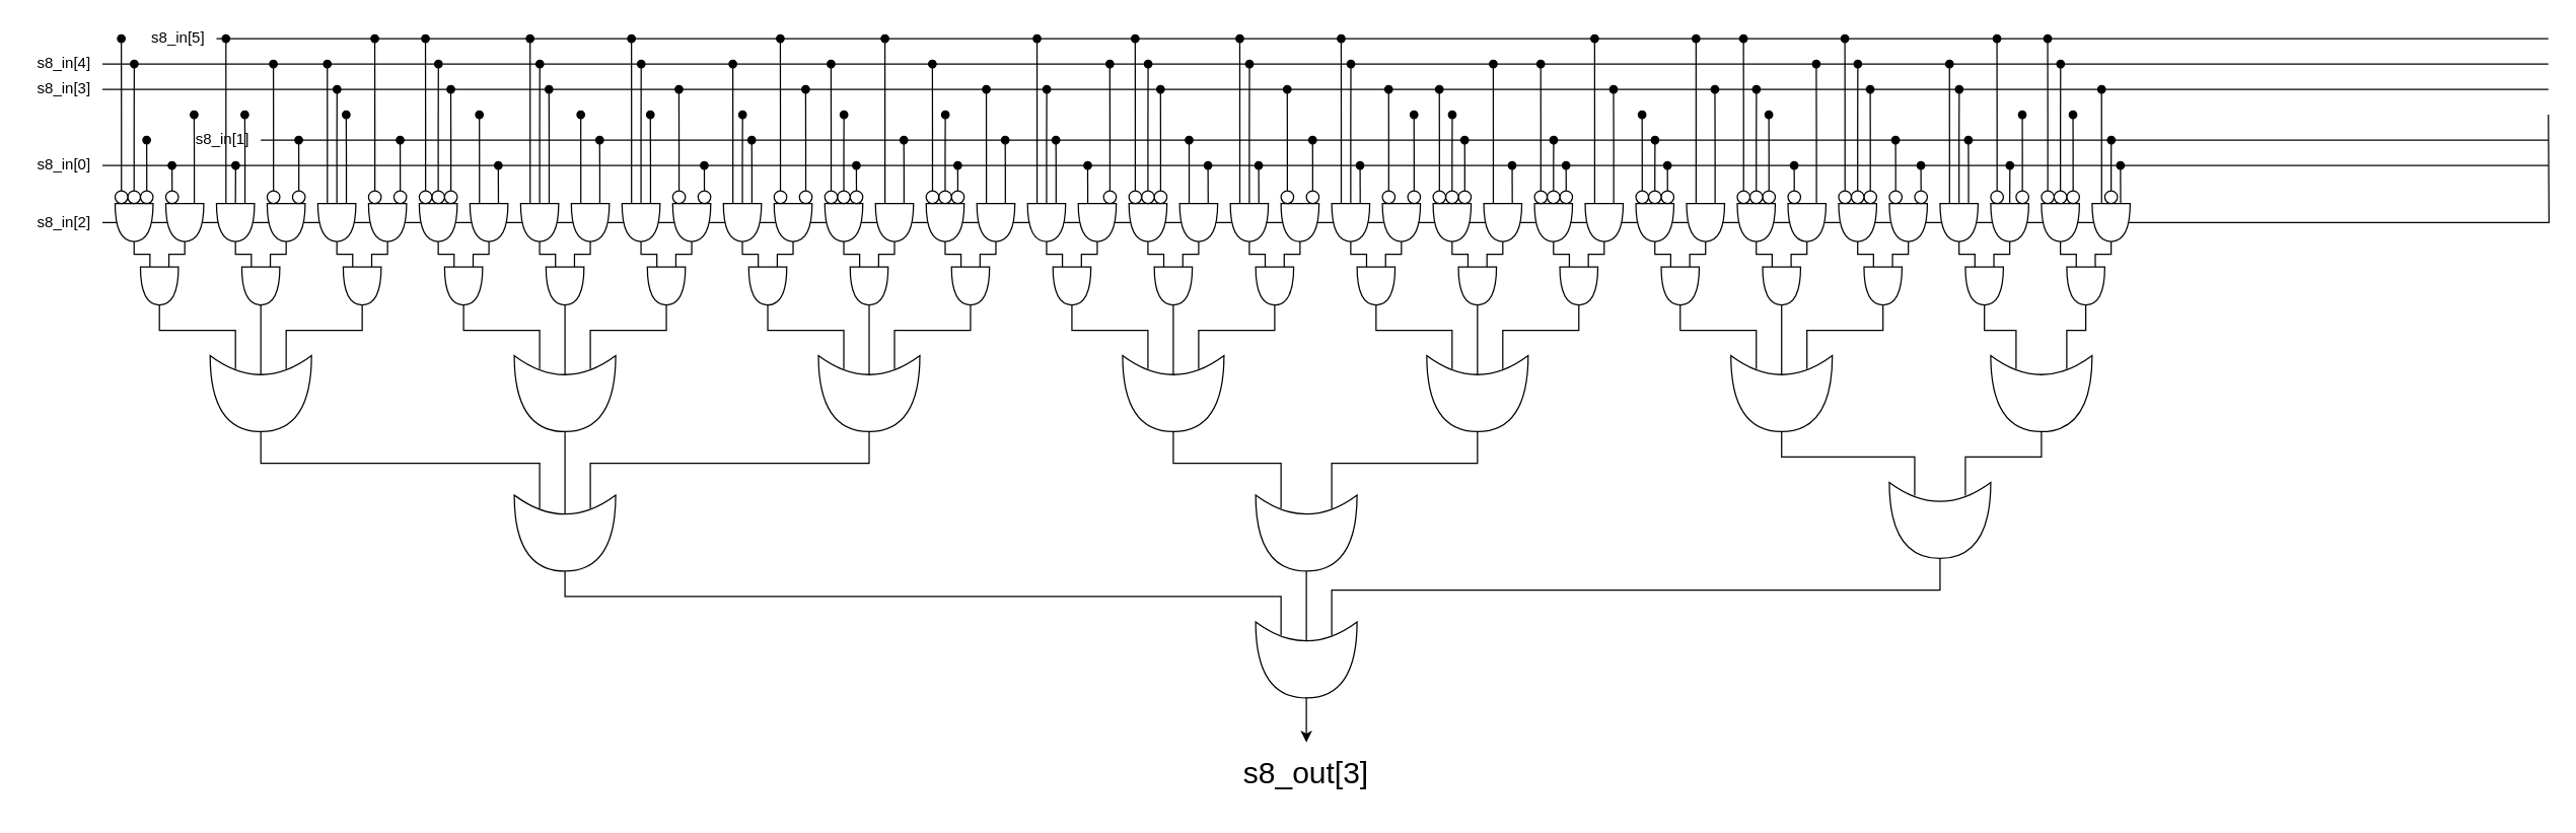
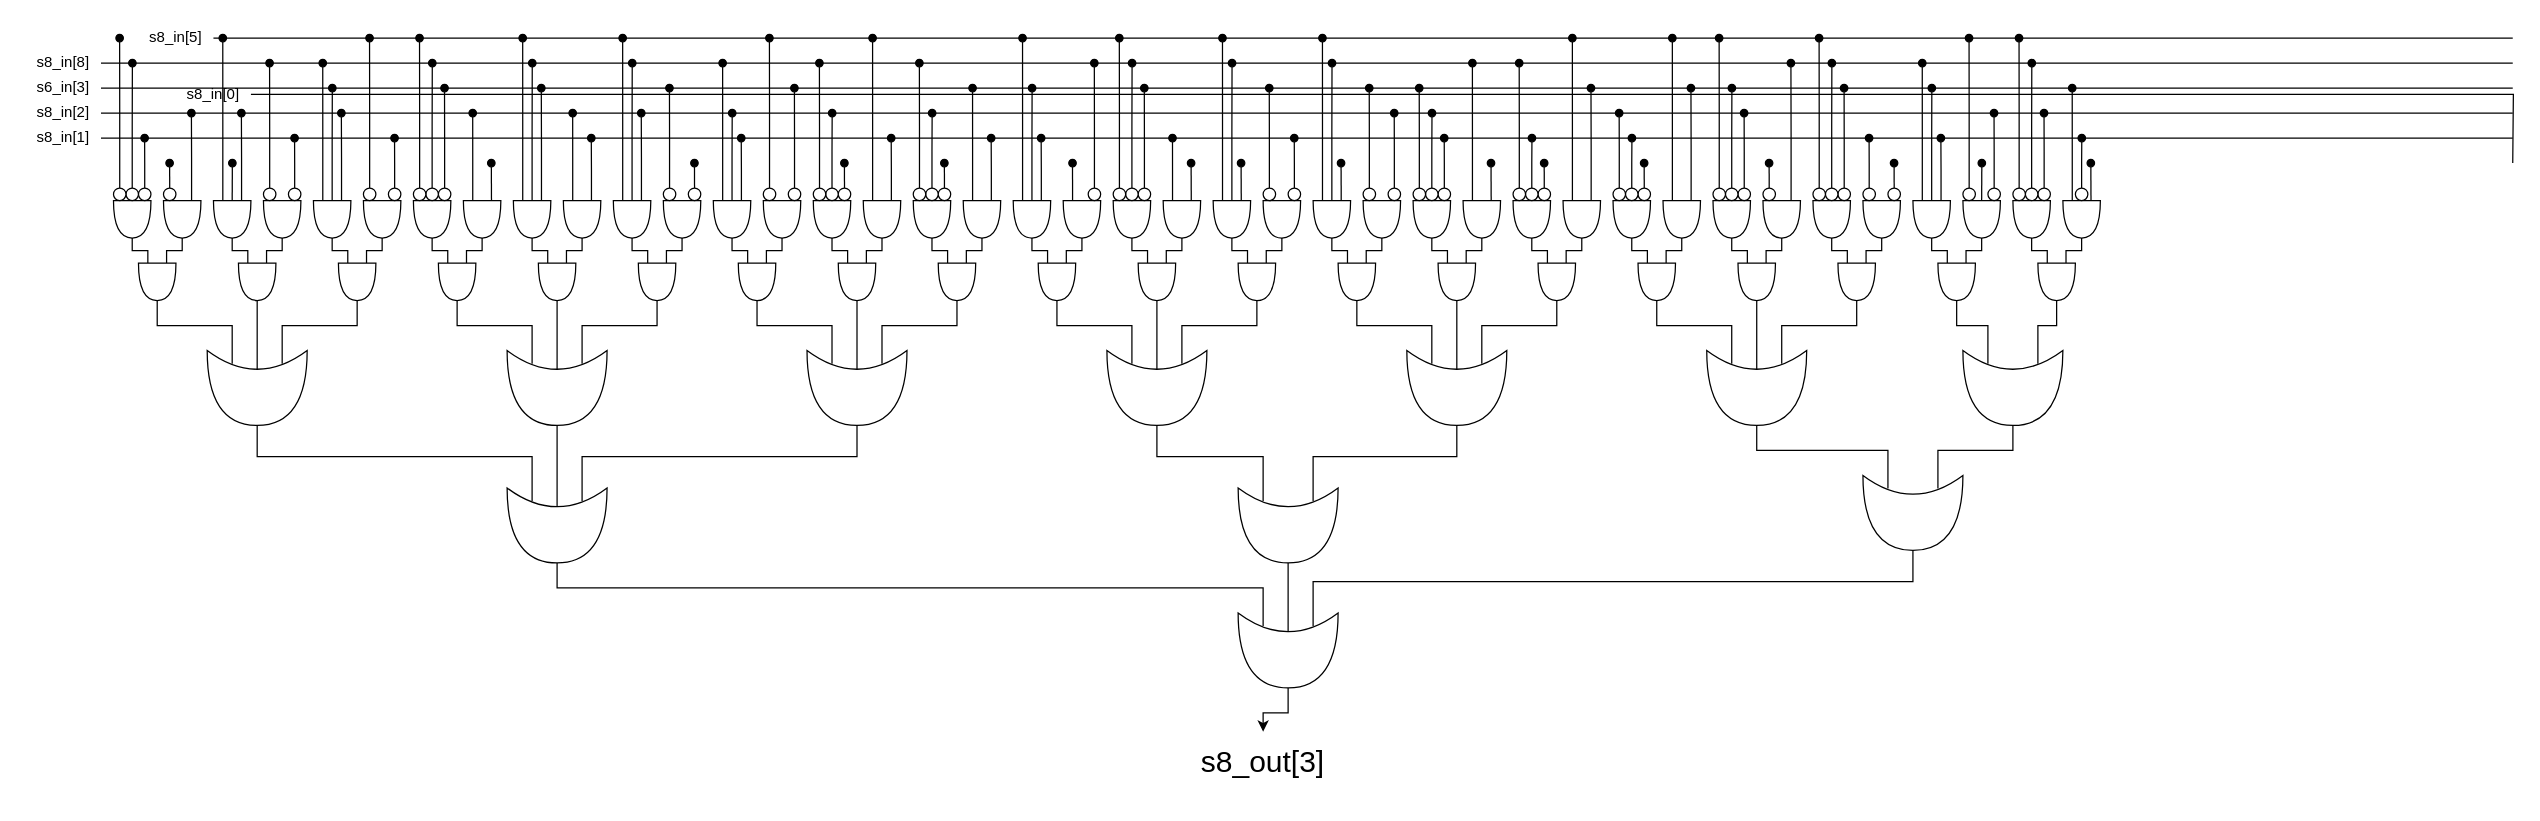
- <mxCell id="3" value="s8_in[4]" style="text;html=1;align=center;verticalAlign=middle;whiteSpace=wrap;rounded=0;" vertex="1" parent="1"><mxGeometry x="20" y="40" width="60" height="20" as="geometry" /></mxCell>
+ <mxCell id="3" value="s8_in[8]" style="text;html=1;align=center;verticalAlign=middle;whiteSpace=wrap;rounded=0;" vertex="1" parent="1"><mxGeometry x="20" y="40" width="60" height="20" as="geometry" /></mxCell>
- <mxCell id="5" value="s8_in[3]" style="text;html=1;align=center;verticalAlign=middle;whiteSpace=wrap;rounded=0;" vertex="1" parent="1"><mxGeometry x="20" y="60" width="60" height="20" as="geometry" /></mxCell>
+ <mxCell id="5" value="s6_in[3]" style="text;html=1;align=center;verticalAlign=middle;whiteSpace=wrap;rounded=0;" vertex="1" parent="1"><mxGeometry x="20" y="60" width="60" height="20" as="geometry" /></mxCell>
- <mxCell id="9" value="s8_in[1]" style="text;html=1;align=center;verticalAlign=middle;whiteSpace=wrap;rounded=0;" vertex="1" parent="1"><mxGeometry x="145" y="100" width="60" height="20" as="geometry" /></mxCell>
+ <mxCell id="9" value="s8_in[1]" style="text;html=1;align=center;verticalAlign=middle;whiteSpace=wrap;rounded=0;" vertex="1" parent="1"><mxGeometry x="20" y="100" width="60" height="20" as="geometry" /></mxCell>
- <mxCell id="13" value="s8_in[0]" style="text;html=1;align=center;verticalAlign=middle;whiteSpace=wrap;rounded=0;" vertex="1" parent="1"><mxGeometry x="20" y="120" width="60" height="20" as="geometry" /></mxCell>
+ <mxCell id="13" value="s8_in[0]" style="text;html=1;align=center;verticalAlign=middle;whiteSpace=wrap;rounded=0;" vertex="1" parent="1"><mxGeometry x="140" y="65" width="60" height="20" as="geometry" /></mxCell>
- <mxCell id="7" value="s8_in[2]" style="text;html=1;align=center;verticalAlign=middle;whiteSpace=wrap;rounded=0;" vertex="1" parent="1"><mxGeometry x="20" y="165" width="60" height="20" as="geometry" /></mxCell>
+ <mxCell id="7" value="s8_in[2]" style="text;html=1;align=center;verticalAlign=middle;whiteSpace=wrap;rounded=0;" vertex="1" parent="1"><mxGeometry x="20" y="80" width="60" height="20" as="geometry" /></mxCell>
- <mxCell id="129" value="&lt;font style=&quot;font-size: 24px;&quot;&gt;s8_out[3]&lt;/font&gt;" style="text;html=1;align=center;verticalAlign=middle;whiteSpace=wrap;rounded=0;" vertex="1" parent="1"><mxGeometry x="980" y="585" width="100" height="50" as="geometry" /></mxCell>
+ <mxCell id="129" value="&lt;font style=&quot;font-size: 24px;&quot;&gt;s8_out[3]&lt;/font&gt;" style="text;html=1;align=center;verticalAlign=middle;whiteSpace=wrap;rounded=0;" vertex="1" parent="1"><mxGeometry x="960" y="585" width="100" height="50" as="geometry" /></mxCell>
